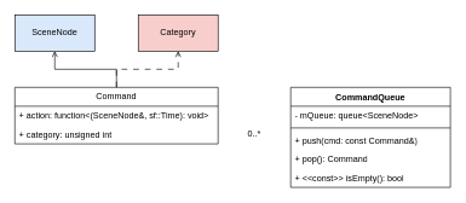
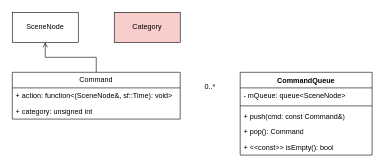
- <mxCell id="7" value="SceneNode" style="html=1;whiteSpace=wrap;fillColor=#dae8fc;" vertex="1" parent="1"><mxGeometry x="20" y="20" width="110" height="50" as="geometry" /></mxCell>
+ <mxCell id="7" value="SceneNode" style="html=1;whiteSpace=wrap;" vertex="1" parent="1"><mxGeometry x="20" y="20" width="110" height="50" as="geometry" /></mxCell>
- <mxCell id="3" style="edgeStyle=orthogonalEdgeStyle;rounded=0;orthogonalLoop=1;jettySize=auto;html=1;exitX=0.5;exitY=0;exitDx=0;exitDy=0;entryX=0.5;entryY=1;entryDx=0;entryDy=0;dashed=1;dashPattern=8 8;endArrow=open;endFill=0;" edge="1" parent="1" source="4" target="8"><mxGeometry relative="1" as="geometry" /></mxCell>
- <mxCell id="15" value="0..*" style="text;html=1;strokeColor=none;fillColor=none;align=center;verticalAlign=middle;whiteSpace=wrap;rounded=0;" vertex="1" parent="1"><mxGeometry x="320" y="170" width="60" height="30" as="geometry" /></mxCell>
+ <mxCell id="15" value="0..*" style="text;html=1;strokeColor=none;fillColor=none;align=center;verticalAlign=middle;whiteSpace=wrap;rounded=0;" vertex="1" parent="1"><mxGeometry x="320" y="130" width="60" height="30" as="geometry" /></mxCell>
